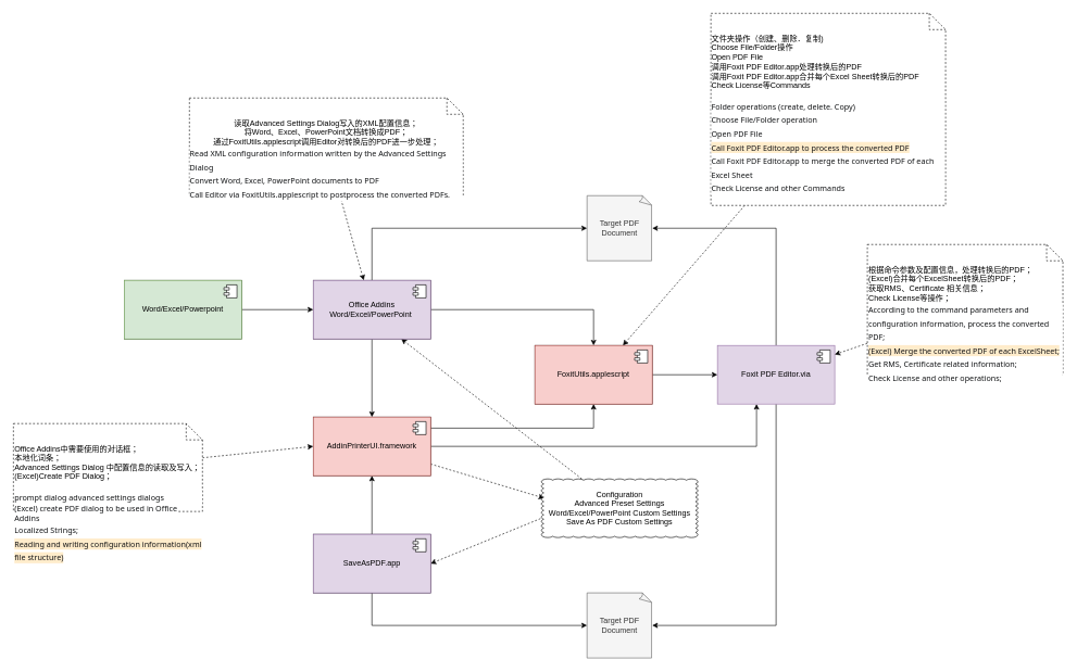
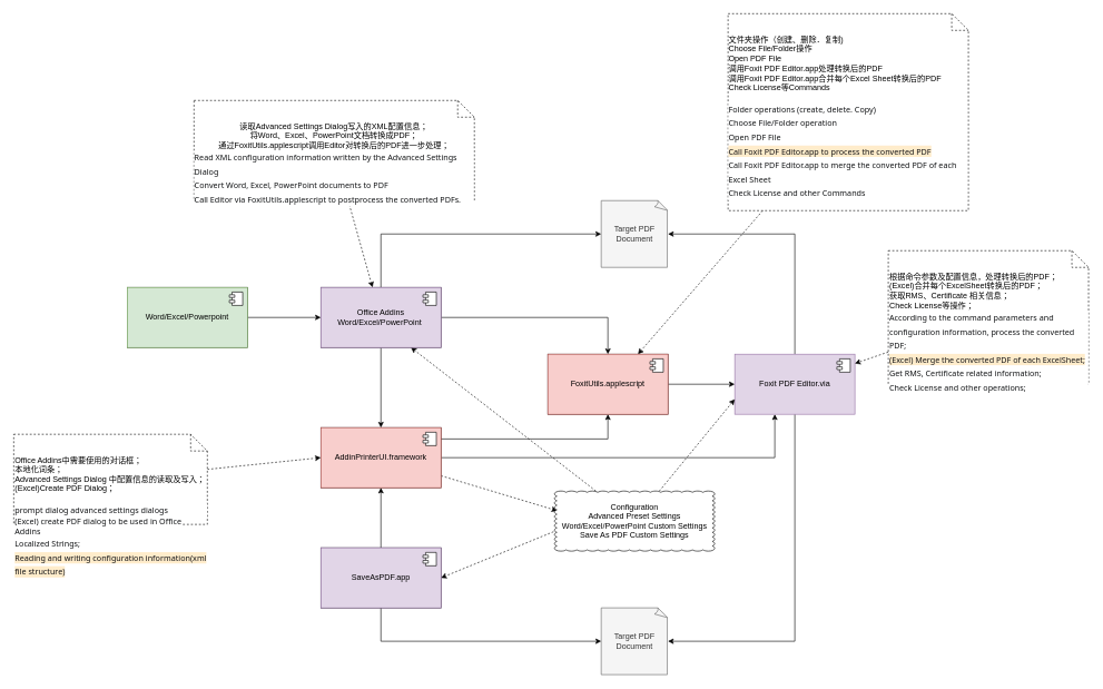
+ <mxCell id="34" style="rounded=0;orthogonalLoop=1;jettySize=auto;html=1;entryX=0;entryY=0.75;entryDx=0;entryDy=0;dashed=1;" parent="1" source="47" target="18" edge="1"><mxGeometry relative="1" as="geometry" /></mxCell>
